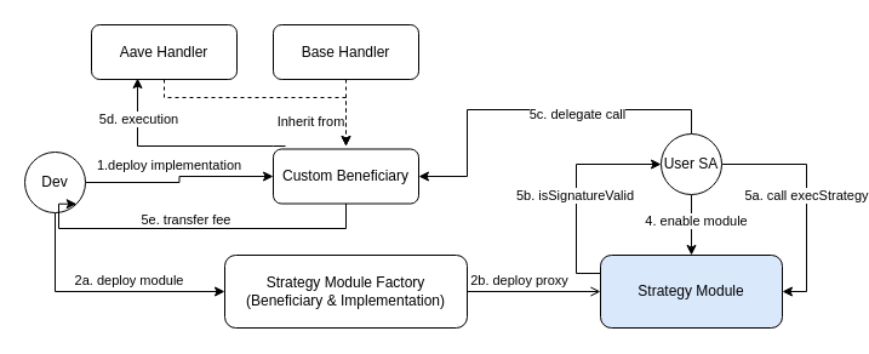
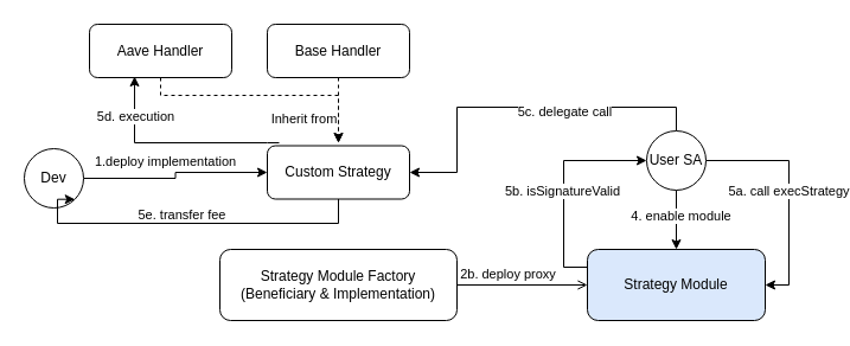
- <mxCell id="9" value="Custom Beneficiary" style="rounded=1;whiteSpace=wrap;html=1;" parent="1" vertex="1"><mxGeometry x="225" y="122.5" width="120" height="45" as="geometry" /></mxCell>
+ <mxCell id="9" value="Custom Strategy" style="rounded=1;whiteSpace=wrap;html=1;" parent="1" vertex="1"><mxGeometry x="225" y="122.5" width="120" height="45" as="geometry" /></mxCell>
- <mxCell id="4" style="edgeStyle=orthogonalEdgeStyle;rounded=0;orthogonalLoop=1;jettySize=auto;html=1;entryX=0;entryY=0.5;entryDx=0;entryDy=0;exitX=0.5;exitY=1;exitDx=0;exitDy=0;" parent="1" source="6" target="17" edge="1"><mxGeometry relative="1" as="geometry"><mxPoint x="30" y="130" as="sourcePoint" /></mxGeometry></mxCell>
- <mxCell id="5" value="&lt;div&gt;2a. deploy module&lt;/div&gt;" style="edgeLabel;html=1;align=center;verticalAlign=middle;resizable=0;points=[];" parent="4" vertex="1" connectable="0"><mxGeometry x="0.513" y="-2" relative="1" as="geometry"><mxPoint x="-30" y="-12" as="offset" /></mxGeometry></mxCell>
